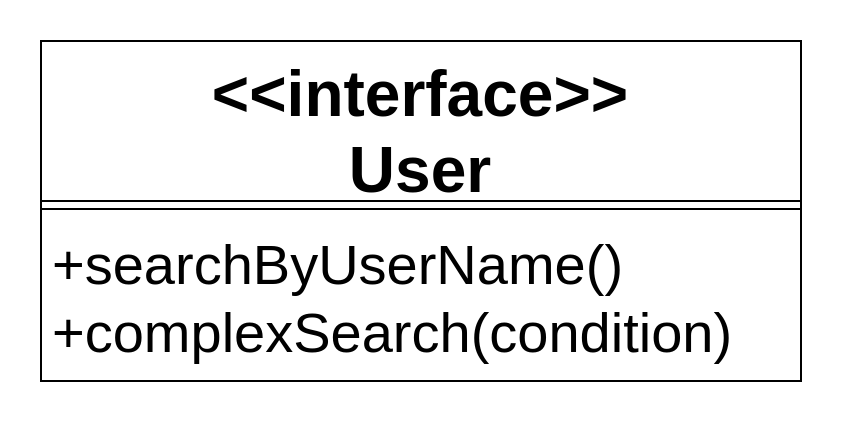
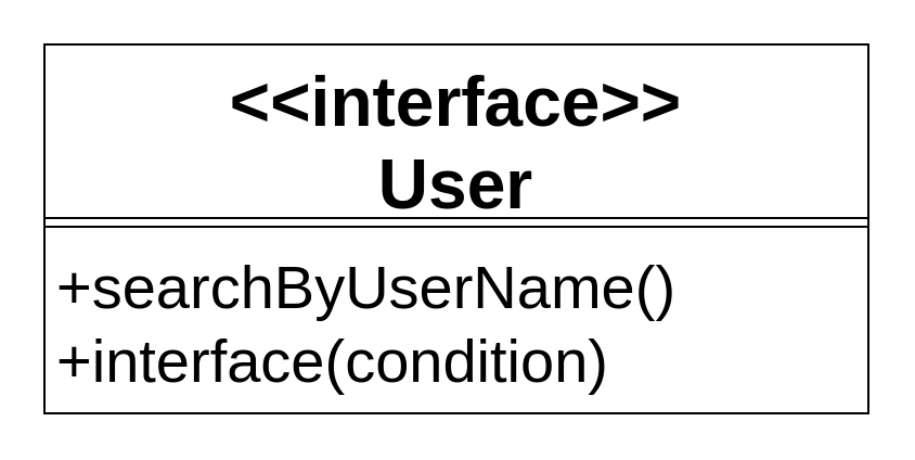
- <mxCell id="4" value="+searchByUserName()&#10;+complexSearch(condition)" style="text;strokeColor=none;fillColor=none;align=left;verticalAlign=top;spacingLeft=4;spacingRight=4;overflow=hidden;rotatable=0;points=[[0,0.5],[1,0.5]];portConstraint=eastwest;fontSize=28;" vertex="1" parent="2"><mxGeometry y="88" width="380" height="82" as="geometry" /></mxCell>
+ <mxCell id="4" value="+searchByUserName()&#10;+interface(condition)" style="text;strokeColor=none;fillColor=none;align=left;verticalAlign=top;spacingLeft=4;spacingRight=4;overflow=hidden;rotatable=0;points=[[0,0.5],[1,0.5]];portConstraint=eastwest;fontSize=28;" vertex="1" parent="2"><mxGeometry y="88" width="380" height="82" as="geometry" /></mxCell>
